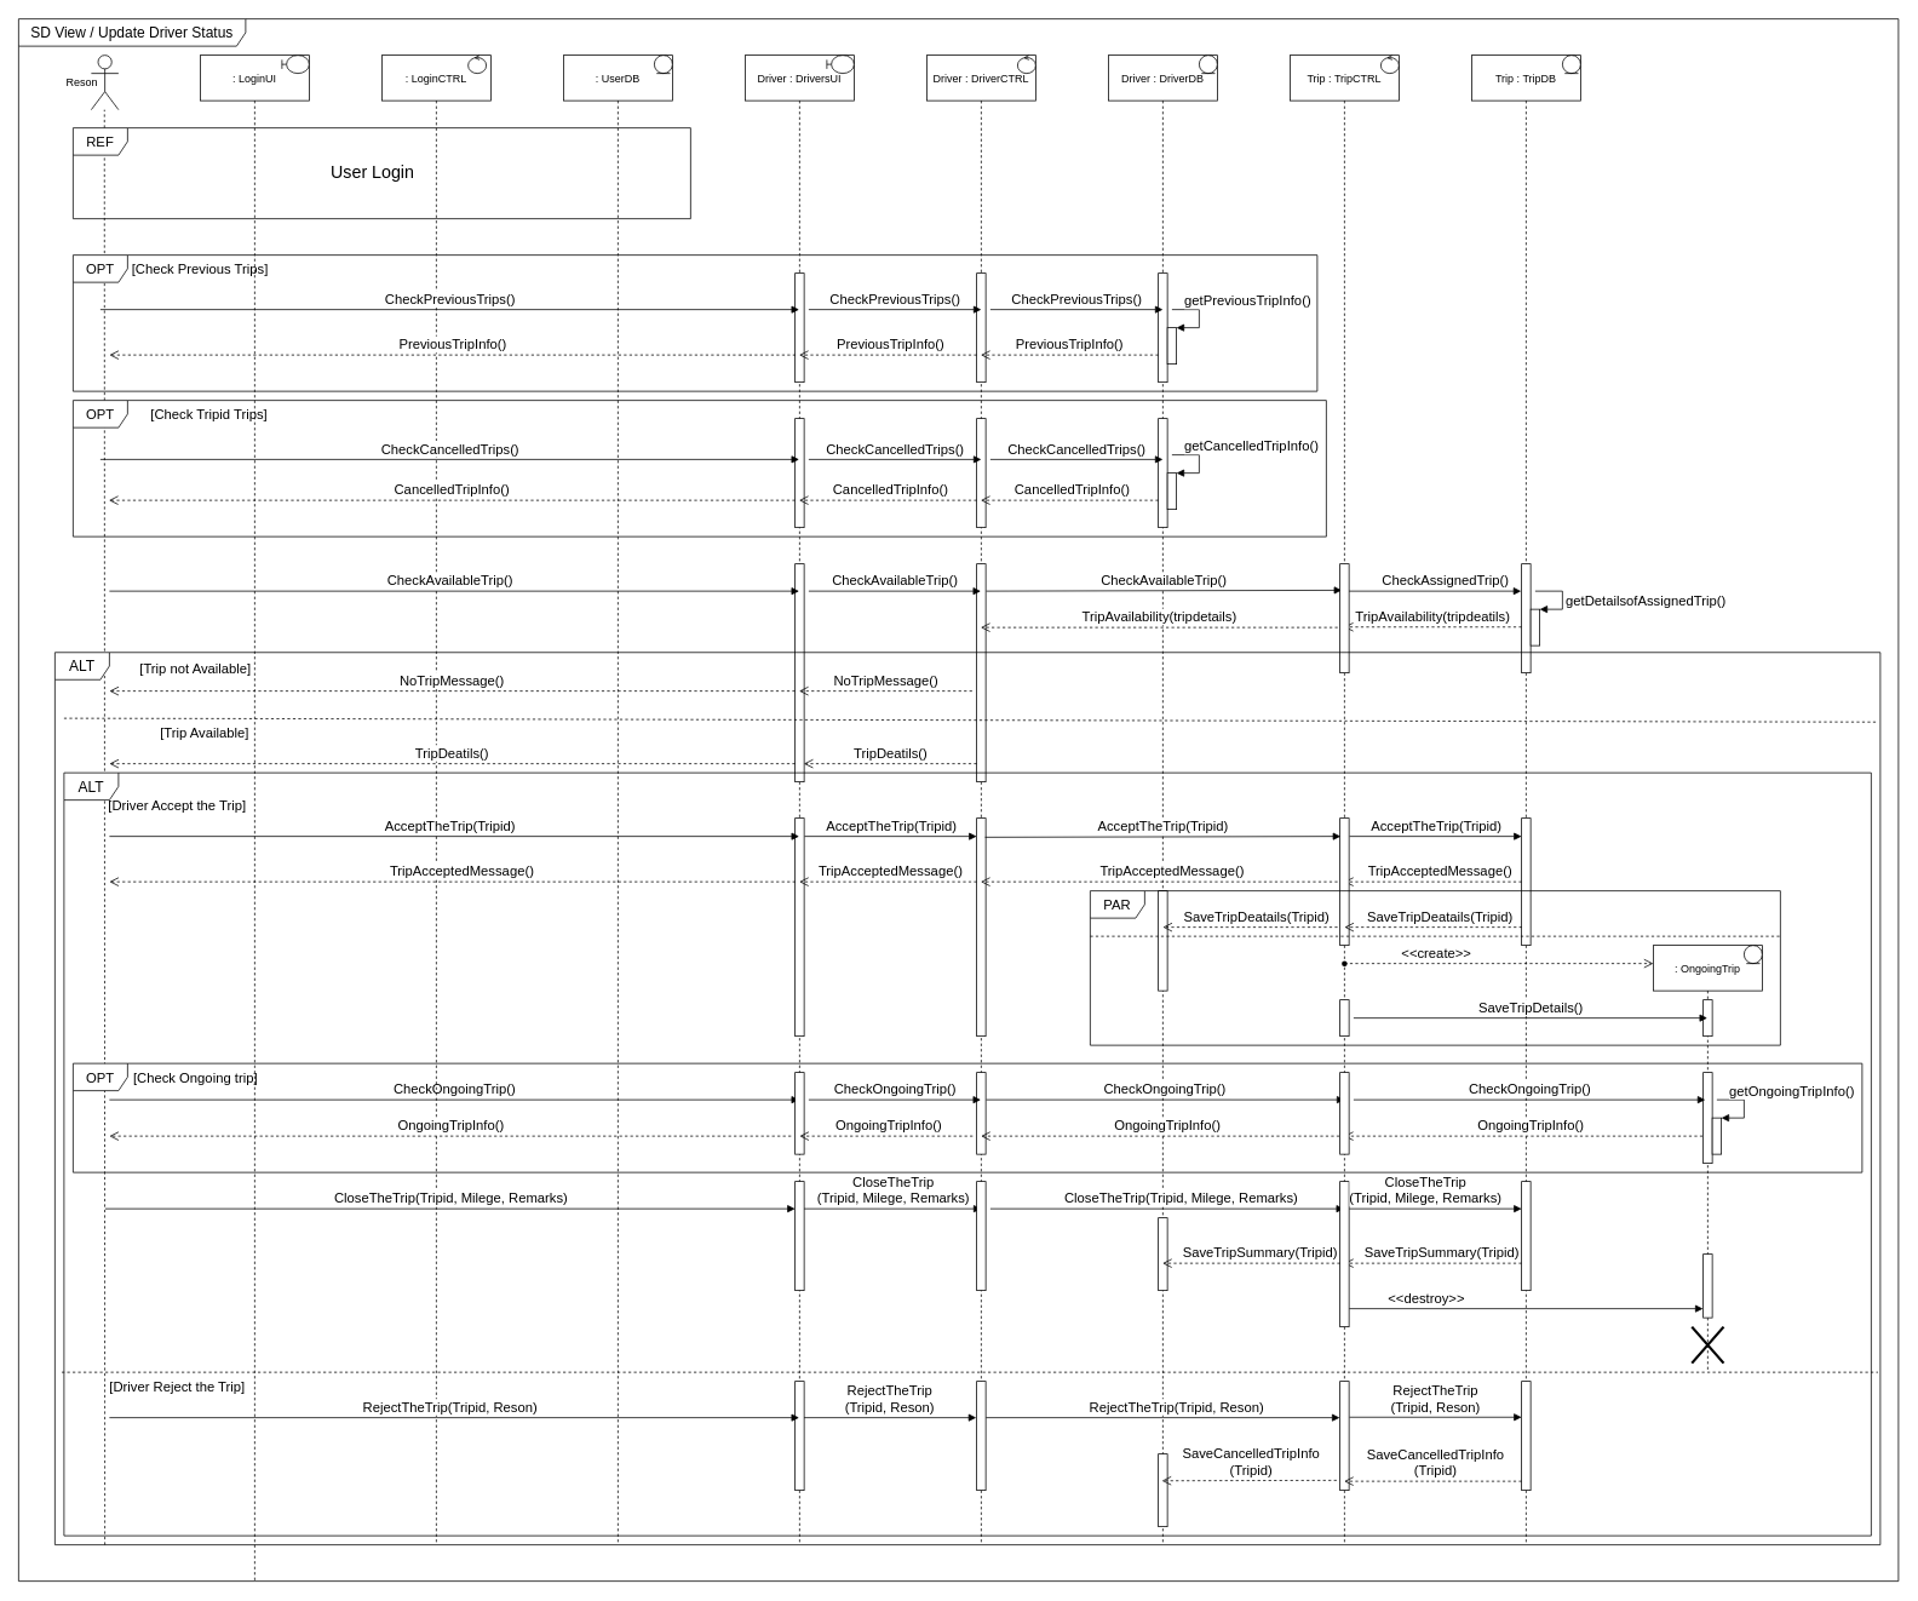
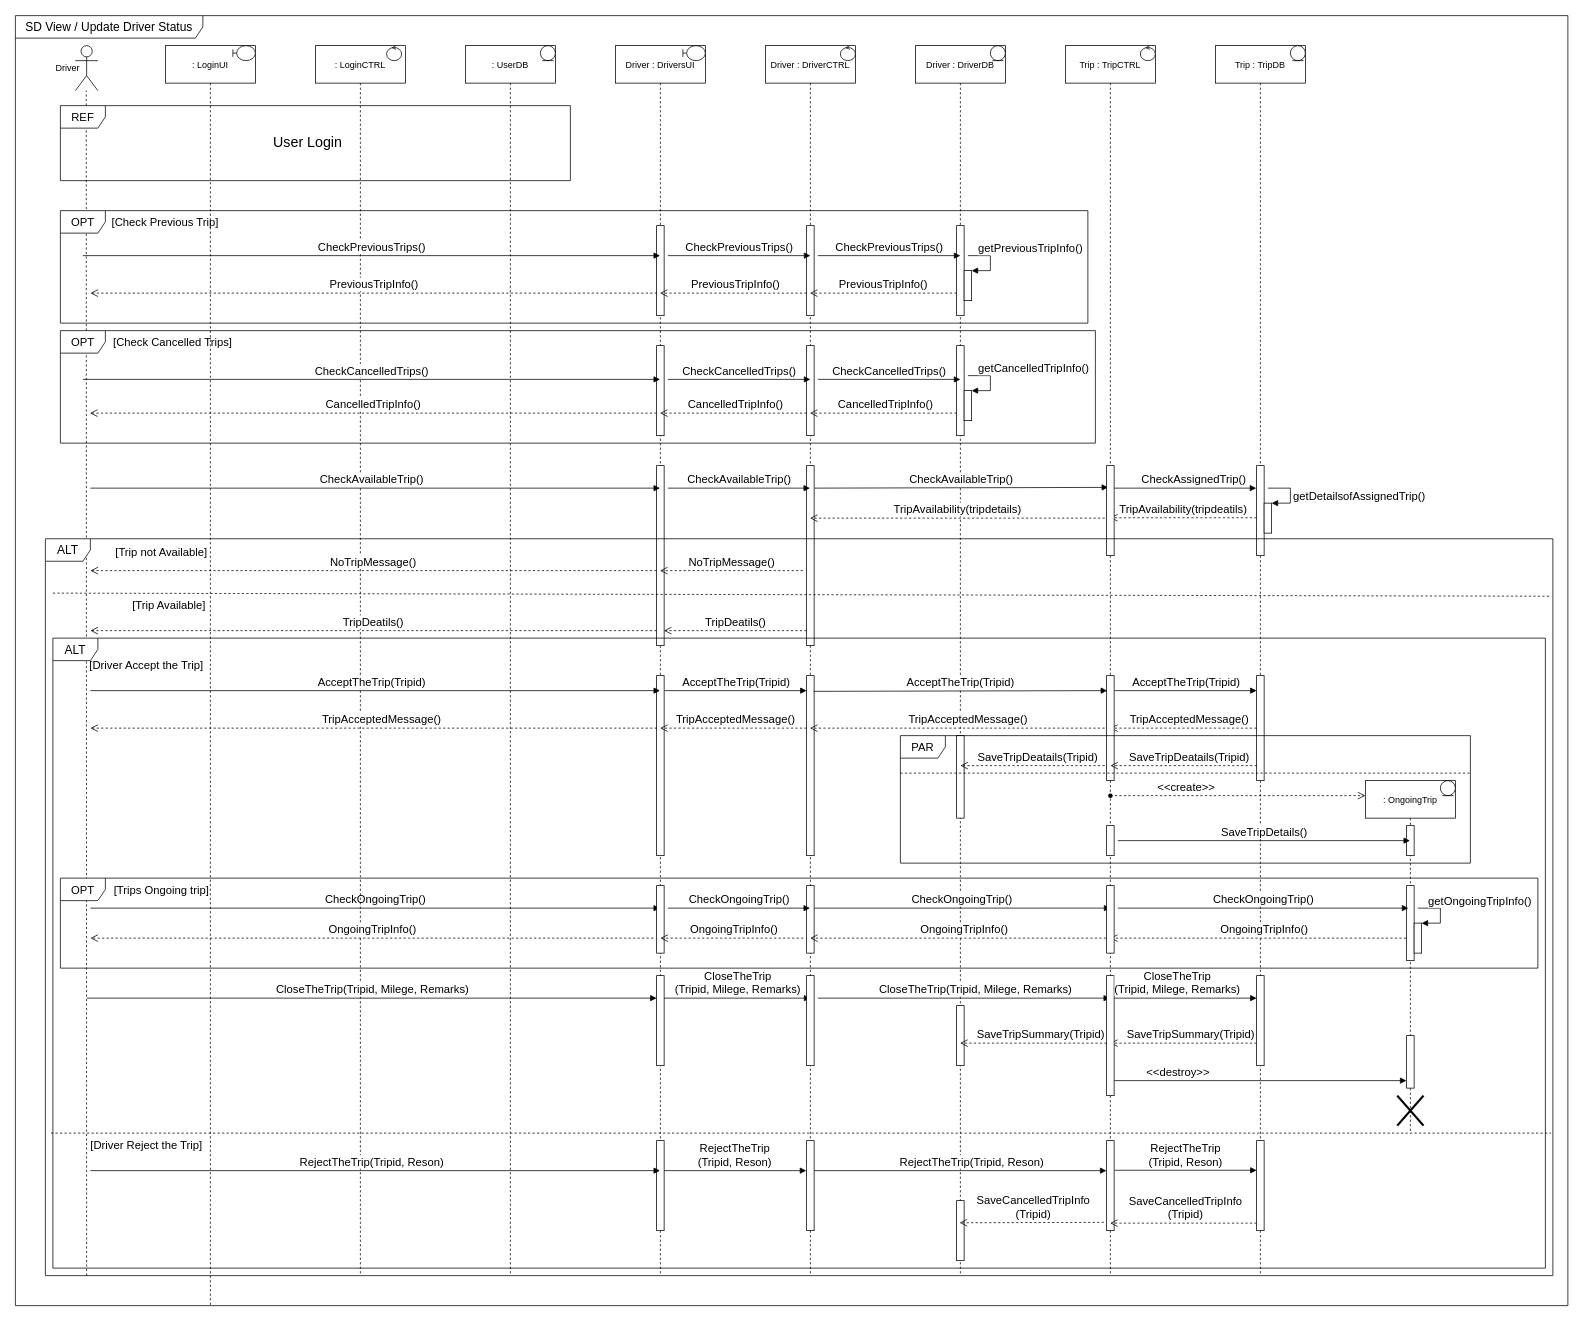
- <mxCell id="82" value="Reson" style="text;html=1;strokeColor=none;fillColor=none;align=center;verticalAlign=middle;whiteSpace=wrap;rounded=0;" parent="1" vertex="1"><mxGeometry x="60" y="75" width="60" height="30" as="geometry" /></mxCell>
+ <mxCell id="82" value="Driver" style="text;html=1;strokeColor=none;fillColor=none;align=center;verticalAlign=middle;whiteSpace=wrap;rounded=0;" parent="1" vertex="1"><mxGeometry x="60" y="75" width="60" height="30" as="geometry" /></mxCell>
- <mxCell id="132" value="[Check Previous Trips]" style="text;html=1;strokeColor=none;fillColor=none;align=center;verticalAlign=middle;whiteSpace=wrap;rounded=0;fontSize=15;" vertex="1" parent="1"><mxGeometry x="140" y="280" width="160" height="30" as="geometry" /></mxCell>
+ <mxCell id="132" value="[Check Previous Trip]" style="text;html=1;strokeColor=none;fillColor=none;align=center;verticalAlign=middle;whiteSpace=wrap;rounded=0;fontSize=15;" vertex="1" parent="1"><mxGeometry x="140" y="280" width="160" height="30" as="geometry" /></mxCell>
- <mxCell id="133" value="[Check Tripid Trips]" style="text;html=1;strokeColor=none;fillColor=none;align=center;verticalAlign=middle;whiteSpace=wrap;rounded=0;fontSize=15;" vertex="1" parent="1"><mxGeometry x="140" y="440" width="180" height="30" as="geometry" /></mxCell>
+ <mxCell id="133" value="[Check Cancelled Trips]" style="text;html=1;strokeColor=none;fillColor=none;align=center;verticalAlign=middle;whiteSpace=wrap;rounded=0;fontSize=15;" vertex="1" parent="1"><mxGeometry x="140" y="440" width="180" height="30" as="geometry" /></mxCell>
- <mxCell id="131" value="[Check Ongoing trip]" style="text;html=1;strokeColor=none;fillColor=none;align=center;verticalAlign=middle;whiteSpace=wrap;rounded=0;fontSize=15;" vertex="1" parent="1"><mxGeometry x="120" y="1170" width="190" height="30" as="geometry" /></mxCell>
+ <mxCell id="131" value="[Trips Ongoing trip]" style="text;html=1;strokeColor=none;fillColor=none;align=center;verticalAlign=middle;whiteSpace=wrap;rounded=0;fontSize=15;" vertex="1" parent="1"><mxGeometry x="120" y="1170" width="190" height="30" as="geometry" /></mxCell>
